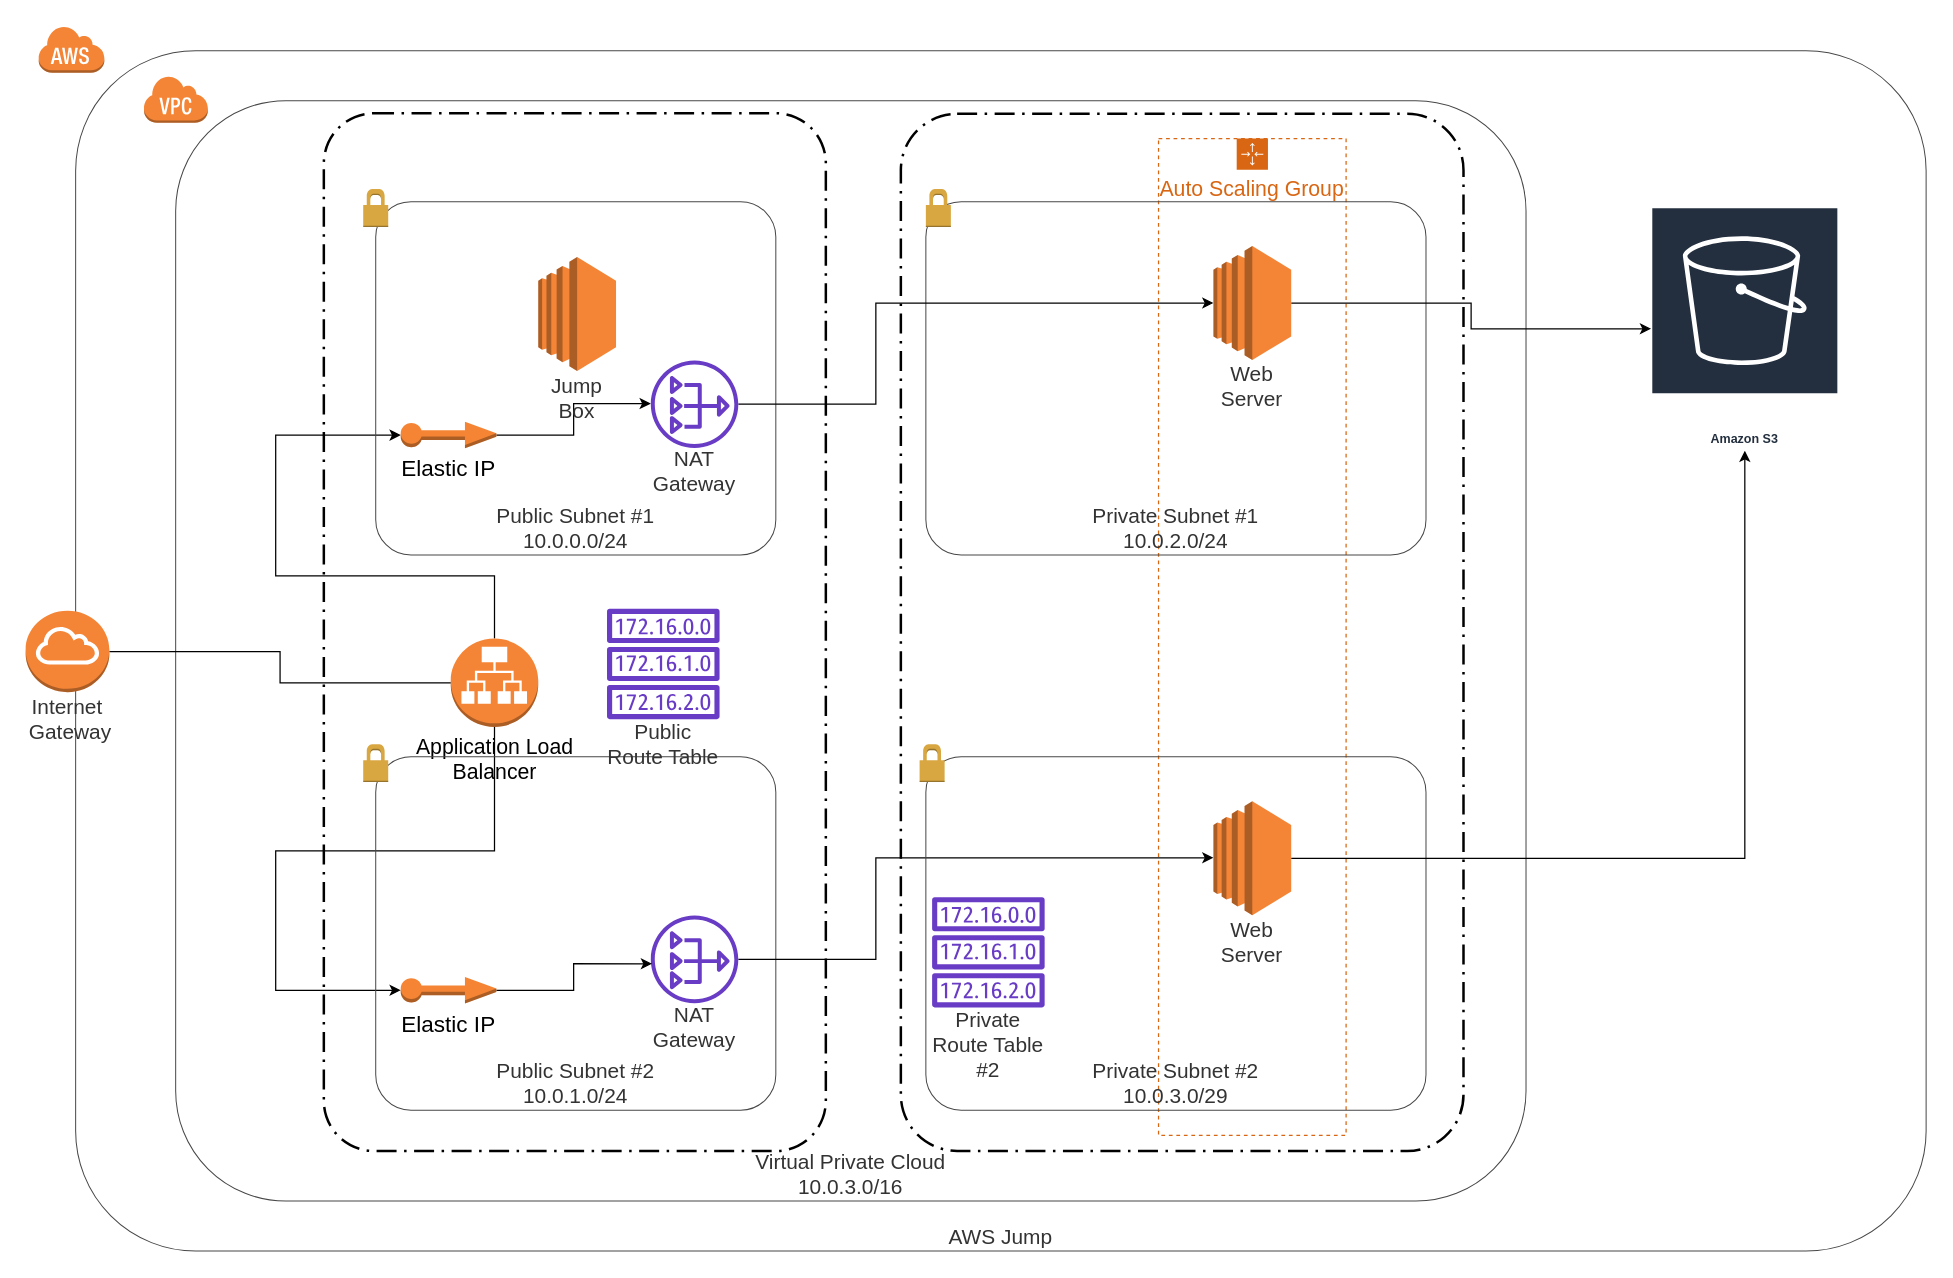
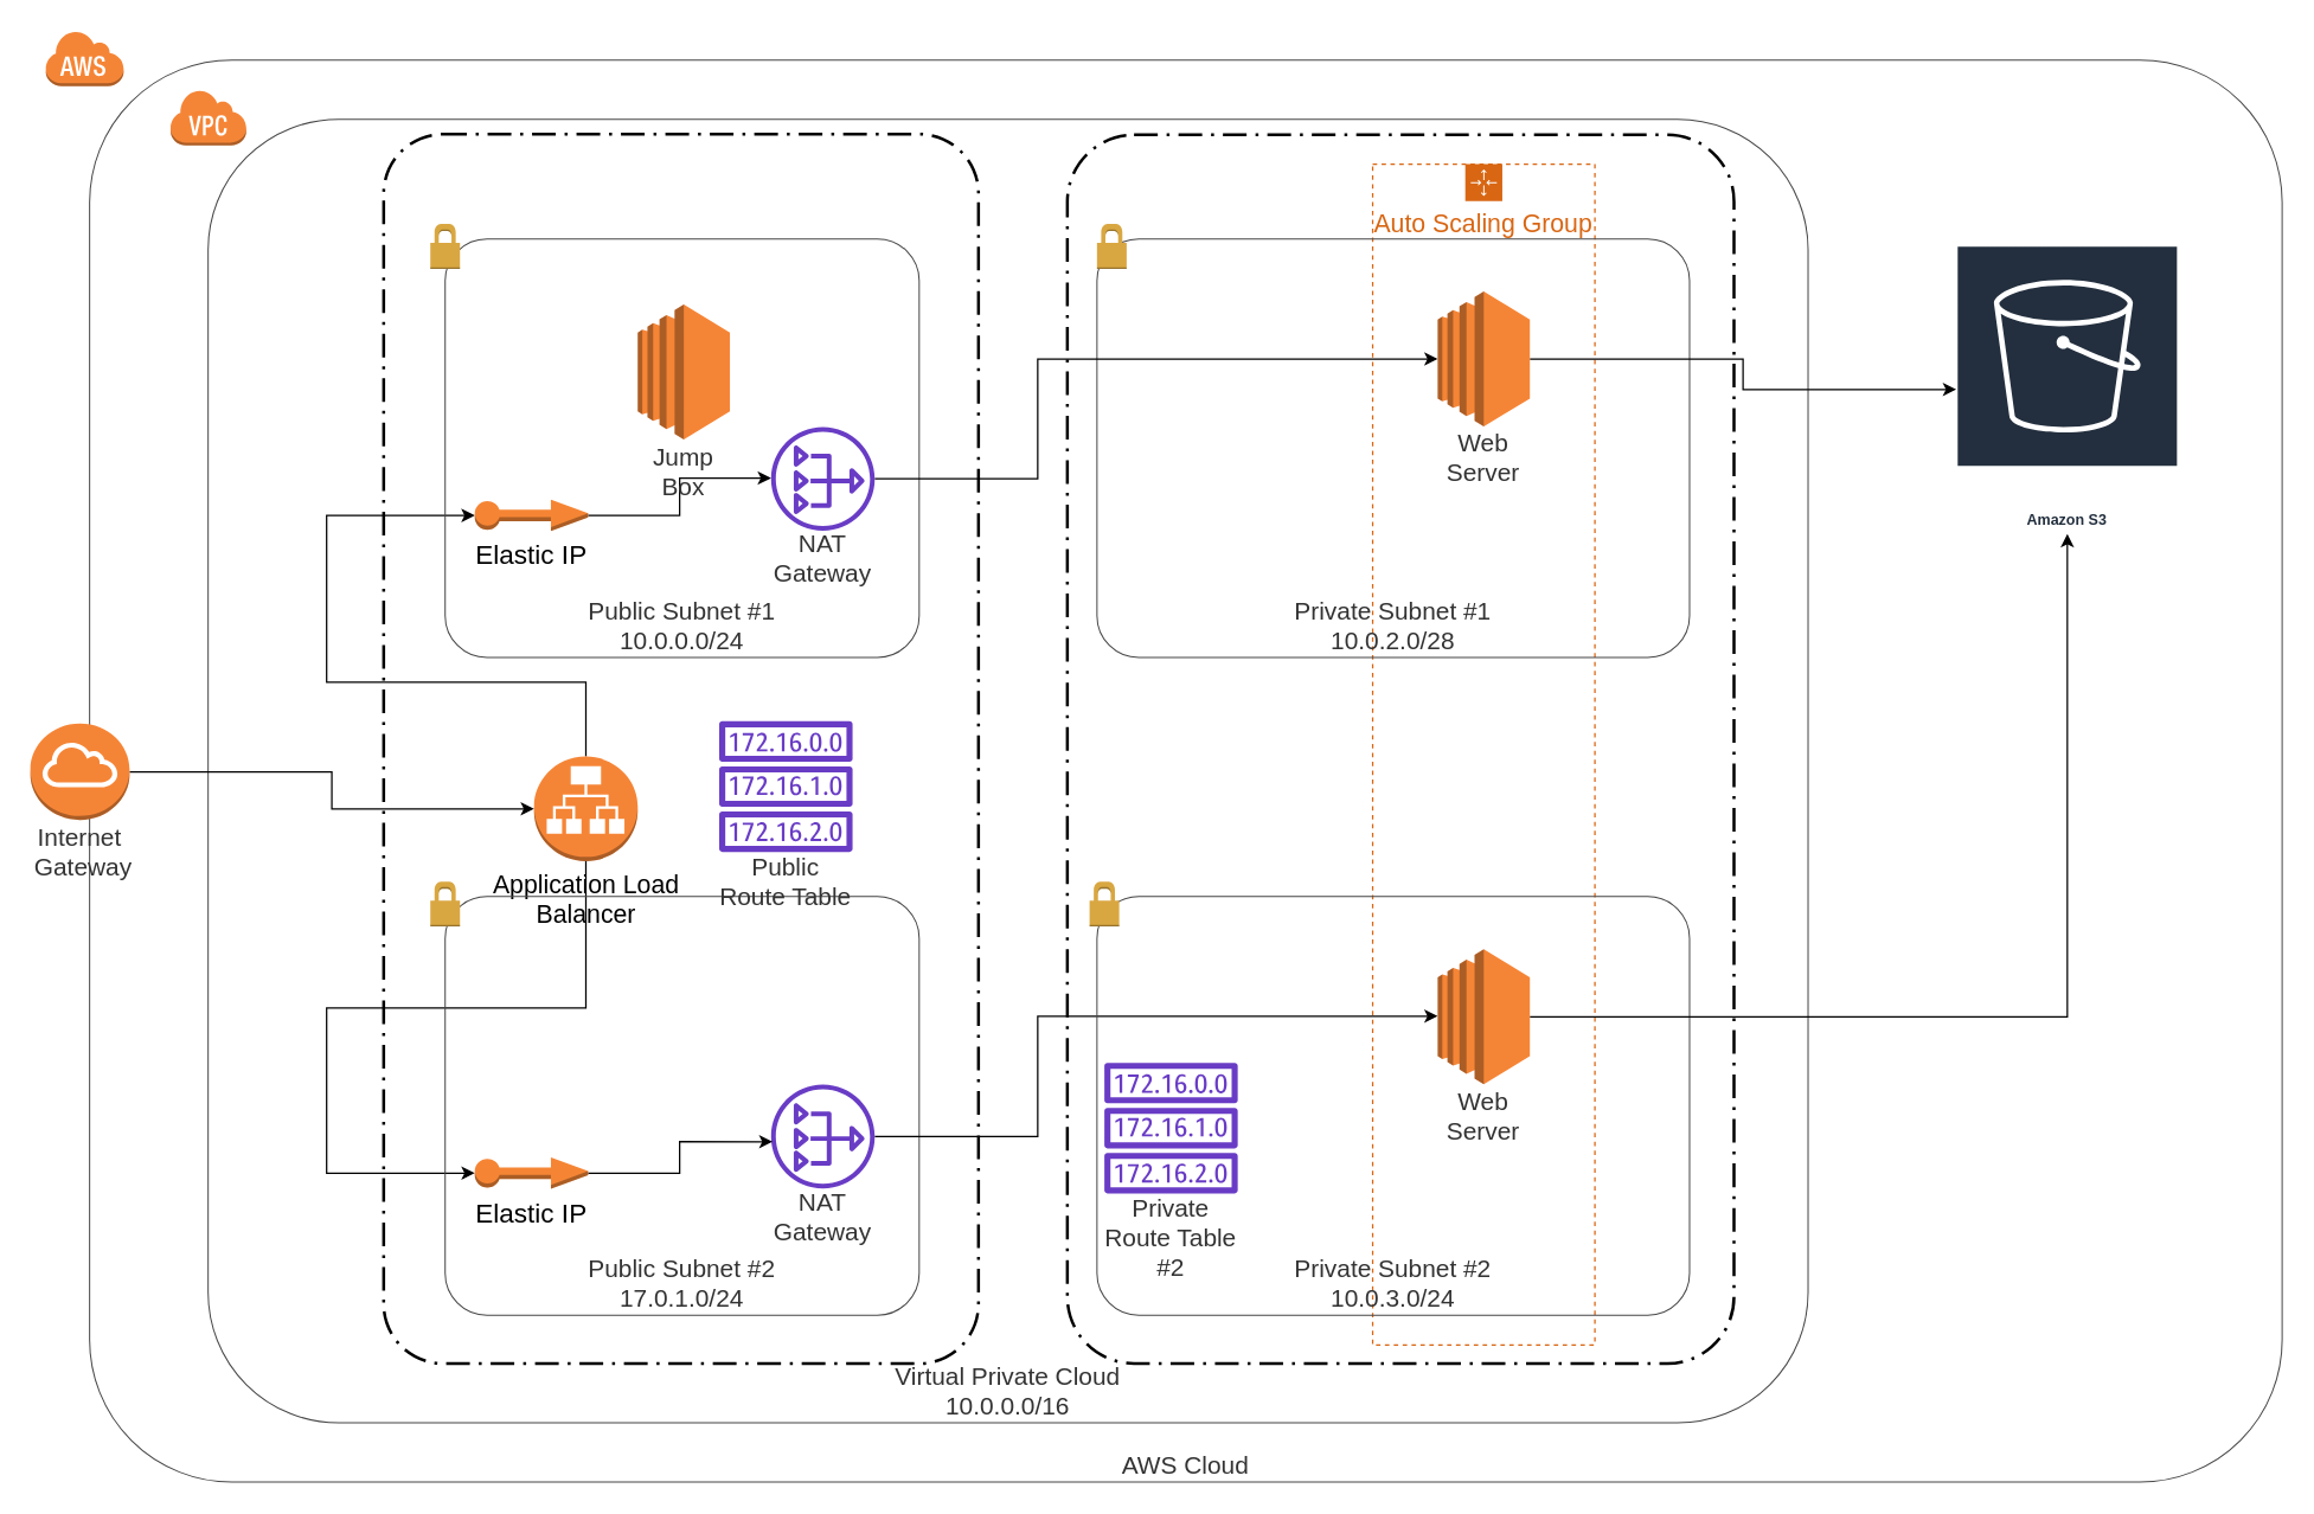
- <mxCell id="5" value="Private Subnet #1&lt;br&gt;10.0.2.0/24" style="rounded=1;arcSize=10;dashed=0;verticalAlign=bottom;whiteSpace=wrap;fontSize=16.7;fontColor=#333333;spacing=0;strokeColor=#474747;fillOpacity=0;fillColor=#000000;strokeWidth=0.8;html=1;" parent="2" vertex="1"><mxGeometry x="680" y="120.73" width="400" height="282.57" as="geometry" /></mxCell>
+ <mxCell id="5" value="Private Subnet #1&lt;br&gt;10.0.2.0/28" style="rounded=1;arcSize=10;dashed=0;verticalAlign=bottom;whiteSpace=wrap;fontSize=16.7;fontColor=#333333;spacing=0;strokeColor=#474747;fillOpacity=0;fillColor=#000000;strokeWidth=0.8;html=1;" parent="2" vertex="1"><mxGeometry x="680" y="120.73" width="400" height="282.57" as="geometry" /></mxCell>
- <mxCell id="36" value="" style="edgeStyle=orthogonalEdgeStyle;rounded=0;orthogonalLoop=1;jettySize=auto;html=1;endArrow=none;" parent="1" source="37" target="9" edge="1"><mxGeometry relative="1" as="geometry" /></mxCell>
+ <mxCell id="36" value="" style="edgeStyle=orthogonalEdgeStyle;rounded=0;orthogonalLoop=1;jettySize=auto;html=1;" parent="1" source="37" target="9" edge="1"><mxGeometry relative="1" as="geometry" /></mxCell>
- <mxCell id="17" value="Public Subnet #2&lt;br&gt;10.0.1.0/24" style="rounded=1;arcSize=10;dashed=0;verticalAlign=bottom;whiteSpace=wrap;fontSize=16.7;fontColor=#333333;spacing=0;strokeColor=#474747;fillOpacity=0;fillColor=#000000;strokeWidth=0.8;html=1;" parent="2" vertex="1"><mxGeometry x="240" y="564.771" width="320" height="282.569" as="geometry" /></mxCell>
+ <mxCell id="17" value="Public Subnet #2&lt;br&gt;17.0.1.0/24" style="rounded=1;arcSize=10;dashed=0;verticalAlign=bottom;whiteSpace=wrap;fontSize=16.7;fontColor=#333333;spacing=0;strokeColor=#474747;fillOpacity=0;fillColor=#000000;strokeWidth=0.8;html=1;" parent="2" vertex="1"><mxGeometry x="240" y="564.771" width="320" height="282.569" as="geometry" /></mxCell>
- <mxCell id="27" value="Private Subnet #2&lt;br&gt;10.0.3.0/29" style="rounded=1;arcSize=10;dashed=0;verticalAlign=bottom;whiteSpace=wrap;fontSize=16.7;fontColor=#333333;spacing=0;strokeColor=#474747;fillOpacity=0;fillColor=#000000;strokeWidth=0.8;html=1;" parent="2" vertex="1"><mxGeometry x="680" y="564.771" width="400" height="282.569" as="geometry" /></mxCell>
+ <mxCell id="27" value="Private Subnet #2&lt;br&gt;10.0.3.0/24" style="rounded=1;arcSize=10;dashed=0;verticalAlign=bottom;whiteSpace=wrap;fontSize=16.7;fontColor=#333333;spacing=0;strokeColor=#474747;fillOpacity=0;fillColor=#000000;strokeWidth=0.8;html=1;" parent="2" vertex="1"><mxGeometry x="680" y="564.771" width="400" height="282.569" as="geometry" /></mxCell>
- <mxCell id="4" value="Virtual Private Cloud&lt;br&gt;10.0.3.0/16" style="rounded=1;arcSize=10;dashed=0;verticalAlign=bottom;whiteSpace=wrap;fontSize=16.7;fontColor=#333333;spacing=0;strokeColor=#474747;fillOpacity=0;fillColor=#000000;strokeWidth=0.8;html=1;container=0;" parent="2" vertex="1"><mxGeometry x="80" y="40" width="1080" height="880" as="geometry" /></mxCell>
+ <mxCell id="4" value="Virtual Private Cloud&lt;br&gt;10.0.0.0/16" style="rounded=1;arcSize=10;dashed=0;verticalAlign=bottom;whiteSpace=wrap;fontSize=16.7;fontColor=#333333;spacing=0;strokeColor=#474747;fillOpacity=0;fillColor=#000000;strokeWidth=0.8;html=1;container=0;" parent="2" vertex="1"><mxGeometry x="80" y="40" width="1080" height="880" as="geometry" /></mxCell>
- <mxCell id="2" value="AWS Jump" style="rounded=1;arcSize=10;dashed=0;verticalAlign=bottom;whiteSpace=wrap;fontSize=16.7;fontColor=#333333;spacing=0;strokeColor=#474747;fillOpacity=0;fillColor=#000000;strokeWidth=0.8;html=1;" parent="1" vertex="1"><mxGeometry x="60" y="40" width="1480" height="960" as="geometry" /></mxCell>
+ <mxCell id="2" value="AWS Cloud" style="rounded=1;arcSize=10;dashed=0;verticalAlign=bottom;whiteSpace=wrap;fontSize=16.7;fontColor=#333333;spacing=0;strokeColor=#474747;fillOpacity=0;fillColor=#000000;strokeWidth=0.8;html=1;" parent="1" vertex="1"><mxGeometry x="60" y="40" width="1480" height="960" as="geometry" /></mxCell>
